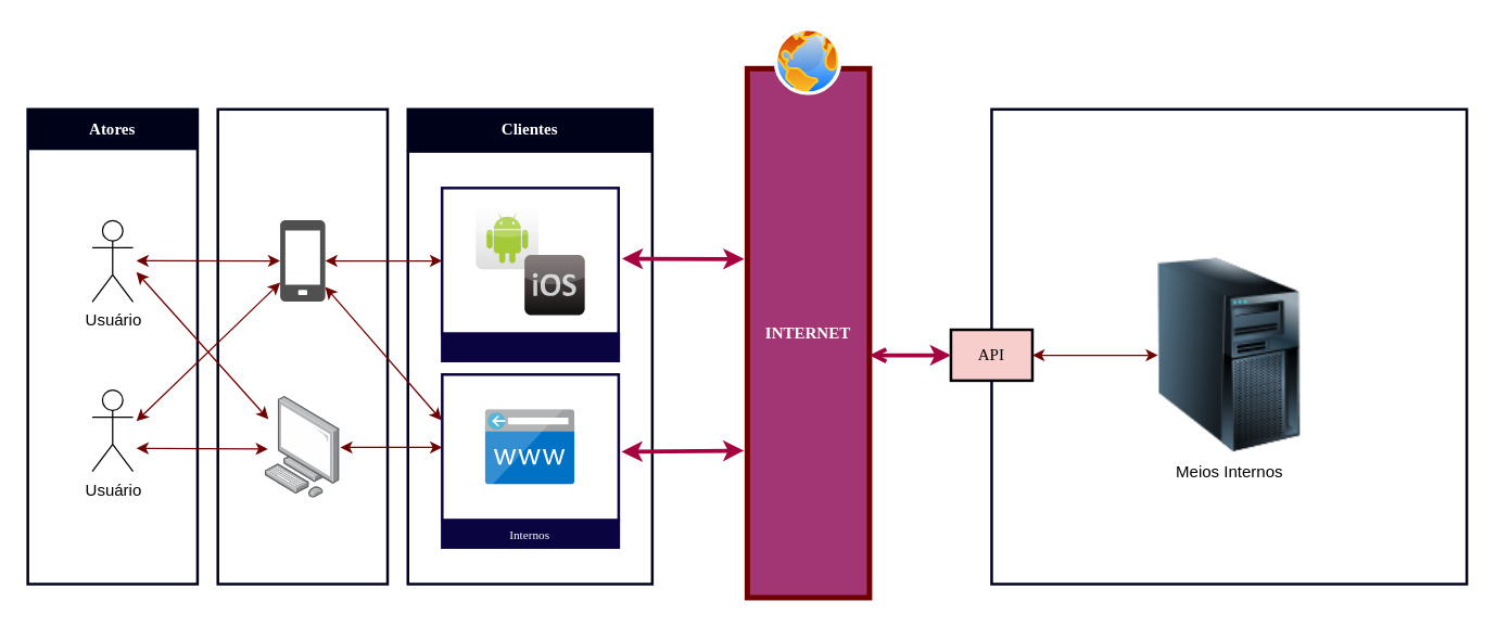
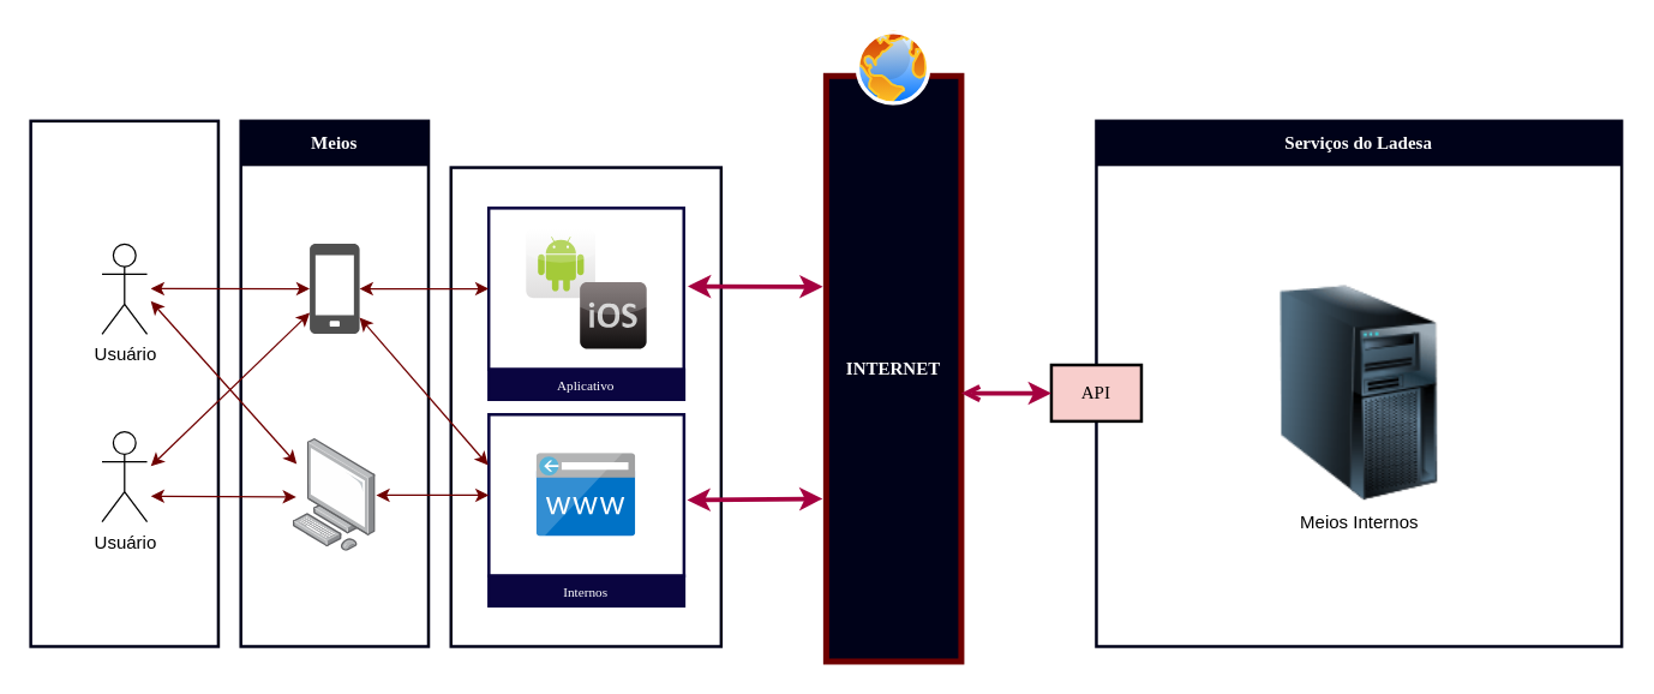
- <mxCell id="24" value="&lt;font face=&quot;Gitlab Mono&quot; color=&quot;#ffffff&quot;&gt;&lt;b&gt;Atores&lt;/b&gt;&lt;/font&gt;" style="text;html=1;align=center;verticalAlign=middle;whiteSpace=wrap;rounded=0;fillColor=#000219;" vertex="1" parent="21"><mxGeometry width="125" height="30" as="geometry" /></mxCell>
+ <mxCell id="28" value="&lt;font face=&quot;Gitlab Mono&quot; color=&quot;#ffffff&quot;&gt;&lt;b&gt;Meios&lt;/b&gt;&lt;/font&gt;" style="text;html=1;align=center;verticalAlign=middle;whiteSpace=wrap;rounded=0;fillColor=#000219;" vertex="1" parent="26"><mxGeometry width="125" height="30" as="geometry" /></mxCell>
- <mxCell id="5" value="&lt;font face=&quot;Gitlab Mono&quot; color=&quot;#ffffff&quot;&gt;&lt;b&gt;Clientes&lt;/b&gt;&lt;/font&gt;" style="text;html=1;align=center;verticalAlign=middle;whiteSpace=wrap;rounded=0;fillColor=#000219;strokeColor=#000219;strokeWidth=2;" vertex="1" parent="3"><mxGeometry width="180" height="30" as="geometry" /></mxCell>
+ <mxCell id="41" value="&lt;font face=&quot;Gitlab Mono&quot; color=&quot;#ffffff&quot;&gt;&lt;b&gt;Serviços do Ladesa&lt;/b&gt;&lt;/font&gt;" style="text;html=1;align=center;verticalAlign=middle;whiteSpace=wrap;rounded=0;fillColor=#000219;" vertex="1" parent="1"><mxGeometry x="730" y="80" width="350" height="30" as="geometry" /></mxCell>
- <mxCell id="38" value="&lt;font face=&quot;Gitlab Mono&quot;&gt;&lt;b&gt;INTERNET&lt;/b&gt;&lt;/font&gt;" style="rounded=0;whiteSpace=wrap;html=1;strokeWidth=4;fillColor=#A23573;fontColor=#ffffff;strokeColor=#6F0000;" vertex="1" parent="1"><mxGeometry x="550" y="50" width="90" height="390" as="geometry" /></mxCell>
+ <mxCell id="38" value="&lt;font face=&quot;Gitlab Mono&quot;&gt;&lt;b&gt;INTERNET&lt;/b&gt;&lt;/font&gt;" style="rounded=0;whiteSpace=wrap;html=1;strokeWidth=4;fillColor=#000219;fontColor=#ffffff;strokeColor=#6F0000;" vertex="1" parent="1"><mxGeometry x="550" y="50" width="90" height="390" as="geometry" /></mxCell>
+ <mxCell id="14" value="&lt;span style=&quot;color: rgb(255, 255, 255); font-family: &amp;quot;Gitlab Mono&amp;quot;;&quot;&gt;&lt;font style=&quot;font-size: 9px;&quot;&gt;Aplicativo&lt;/font&gt;&lt;/span&gt;" style="text;html=1;align=center;verticalAlign=middle;whiteSpace=wrap;rounded=0;" vertex="1" parent="12"><mxGeometry width="130" height="20" as="geometry" /></mxCell>
- <mxCell id="45" value="" style="edgeStyle=orthogonalEdgeStyle;rounded=0;orthogonalLoop=1;jettySize=auto;html=1;fillColor=#a20025;strokeColor=#6F0000;strokeWidth=1;startArrow=classic;startFill=1;" edge="1" parent="1" source="46" target="42"><mxGeometry relative="1" as="geometry" /></mxCell>
